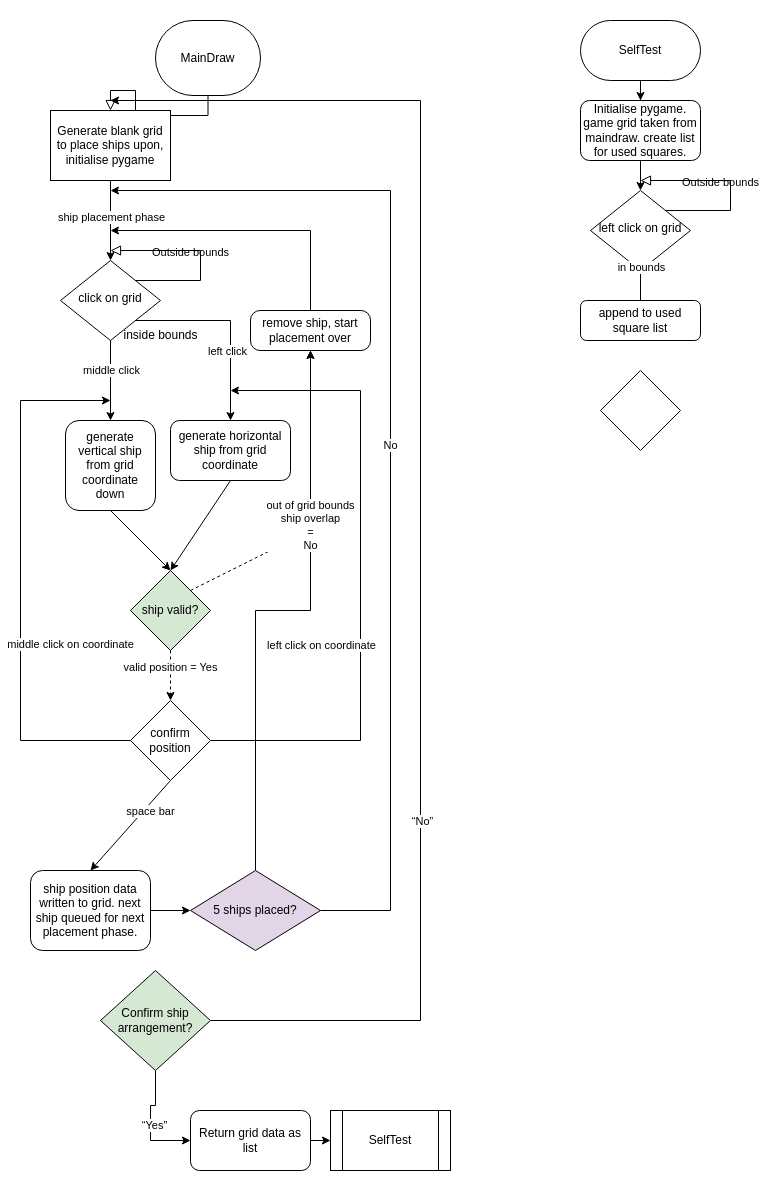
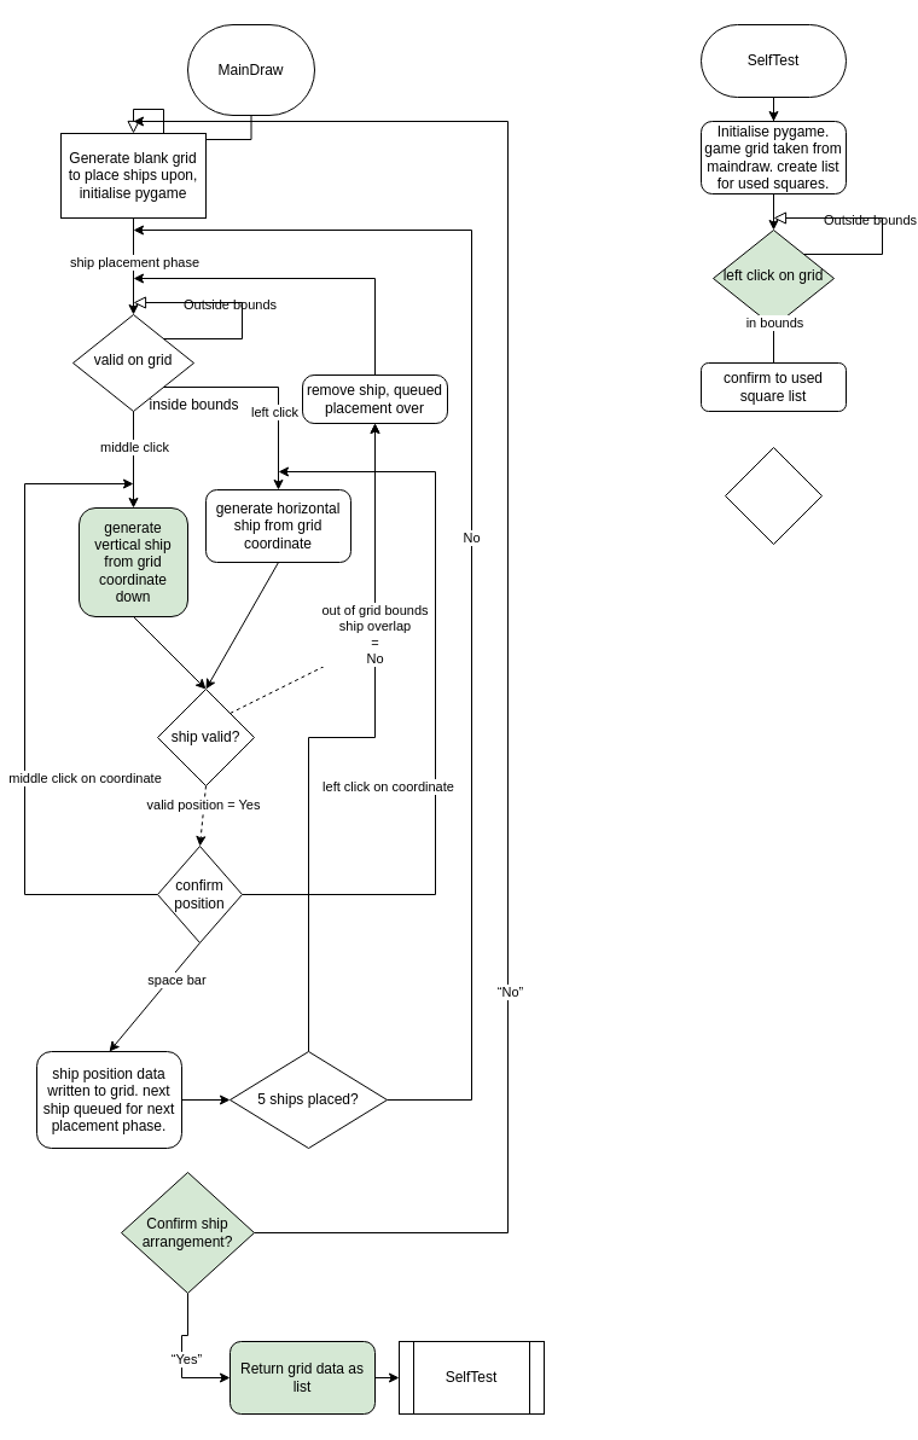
- <mxCell id="47" value="left click on grid" style="rhombus;whiteSpace=wrap;html=1;shadow=0;fontFamily=Helvetica;fontSize=12;align=center;strokeWidth=1;spacing=6;spacingTop=-4;" vertex="1" parent="1"><mxGeometry x="590" y="190" width="100" height="80" as="geometry" /></mxCell>
+ <mxCell id="47" value="left click on grid" style="rhombus;whiteSpace=wrap;html=1;shadow=0;fontFamily=Helvetica;fontSize=12;align=center;strokeWidth=1;spacing=6;spacingTop=-4;fillColor=#d5e8d4;" vertex="1" parent="1"><mxGeometry x="590" y="190" width="100" height="80" as="geometry" /></mxCell>
- <mxCell id="10" value="click on grid" style="rhombus;whiteSpace=wrap;html=1;shadow=0;fontFamily=Helvetica;fontSize=12;align=center;strokeWidth=1;spacing=6;spacingTop=-4;" parent="1" vertex="1"><mxGeometry x="60" y="260" width="100" height="80" as="geometry" /></mxCell>
+ <mxCell id="10" value="valid on grid" style="rhombus;whiteSpace=wrap;html=1;shadow=0;fontFamily=Helvetica;fontSize=12;align=center;strokeWidth=1;spacing=6;spacingTop=-4;" parent="1" vertex="1"><mxGeometry x="60" y="260" width="100" height="80" as="geometry" /></mxCell>
- <mxCell id="53" value="append to used square list" style="rounded=1;whiteSpace=wrap;html=1;" vertex="1" parent="1"><mxGeometry x="580" y="300" width="120" height="40" as="geometry" /></mxCell>
+ <mxCell id="53" value="confirm to used square list" style="rounded=1;whiteSpace=wrap;html=1;" vertex="1" parent="1"><mxGeometry x="580" y="300" width="120" height="40" as="geometry" /></mxCell>
- <mxCell id="30" value="remove ship, start placement over" style="rounded=1;whiteSpace=wrap;html=1;arcSize=24;" vertex="1" parent="1"><mxGeometry x="250" y="310" width="120" height="40" as="geometry" /></mxCell>
+ <mxCell id="30" value="remove ship, queued placement over" style="rounded=1;whiteSpace=wrap;html=1;arcSize=24;" vertex="1" parent="1"><mxGeometry x="250" y="310" width="120" height="40" as="geometry" /></mxCell>
- <mxCell id="17" value="generate horizontal ship from grid coordinate" style="rounded=1;whiteSpace=wrap;html=1;" vertex="1" parent="1"><mxGeometry x="170" y="420" width="120" height="60" as="geometry" /></mxCell>
+ <mxCell id="17" value="generate horizontal ship from grid coordinate" style="rounded=1;whiteSpace=wrap;html=1;" vertex="1" parent="1"><mxGeometry x="170" y="405" width="120" height="60" as="geometry" /></mxCell>
- <mxCell id="16" value="generate vertical ship from grid coordinate down" style="rounded=1;whiteSpace=wrap;html=1;" vertex="1" parent="1"><mxGeometry x="65" y="420" width="90" height="90" as="geometry" /></mxCell>
+ <mxCell id="16" value="generate vertical ship from grid coordinate down" style="rounded=1;whiteSpace=wrap;html=1;fillColor=#d5e8d4;" vertex="1" parent="1"><mxGeometry x="65" y="420" width="90" height="90" as="geometry" /></mxCell>
- <mxCell id="24" value="ship valid?" style="rhombus;whiteSpace=wrap;html=1;fillColor=#d5e8d4;" vertex="1" parent="1"><mxGeometry x="130" y="570" width="80" height="80" as="geometry" /></mxCell>
+ <mxCell id="24" value="ship valid?" style="rhombus;whiteSpace=wrap;html=1;" vertex="1" parent="1"><mxGeometry x="130" y="570" width="80" height="80" as="geometry" /></mxCell>
- <mxCell id="23" value="confirm position" style="rhombus;whiteSpace=wrap;html=1;" vertex="1" parent="1"><mxGeometry x="130" y="700" width="80" height="80" as="geometry" /></mxCell>
+ <mxCell id="23" value="confirm position" style="rhombus;whiteSpace=wrap;html=1;" vertex="1" parent="1"><mxGeometry x="130" y="700" width="70" height="80" as="geometry" /></mxCell>
- <mxCell id="4" value="5 ships placed?" style="rhombus;whiteSpace=wrap;html=1;fillColor=#e1d5e7;" vertex="1" parent="1"><mxGeometry x="190" y="870" width="130" height="80" as="geometry" /></mxCell>
+ <mxCell id="4" value="5 ships placed?" style="rhombus;whiteSpace=wrap;html=1;" vertex="1" parent="1"><mxGeometry x="190" y="870" width="130" height="80" as="geometry" /></mxCell>
- <mxCell id="40" value="Return grid data as list" style="rounded=1;whiteSpace=wrap;html=1;" vertex="1" parent="1"><mxGeometry x="190" y="1110" width="120" height="60" as="geometry" /></mxCell>
+ <mxCell id="40" value="Return grid data as list" style="rounded=1;whiteSpace=wrap;html=1;fillColor=#d5e8d4;" vertex="1" parent="1"><mxGeometry x="190" y="1110" width="120" height="60" as="geometry" /></mxCell>
